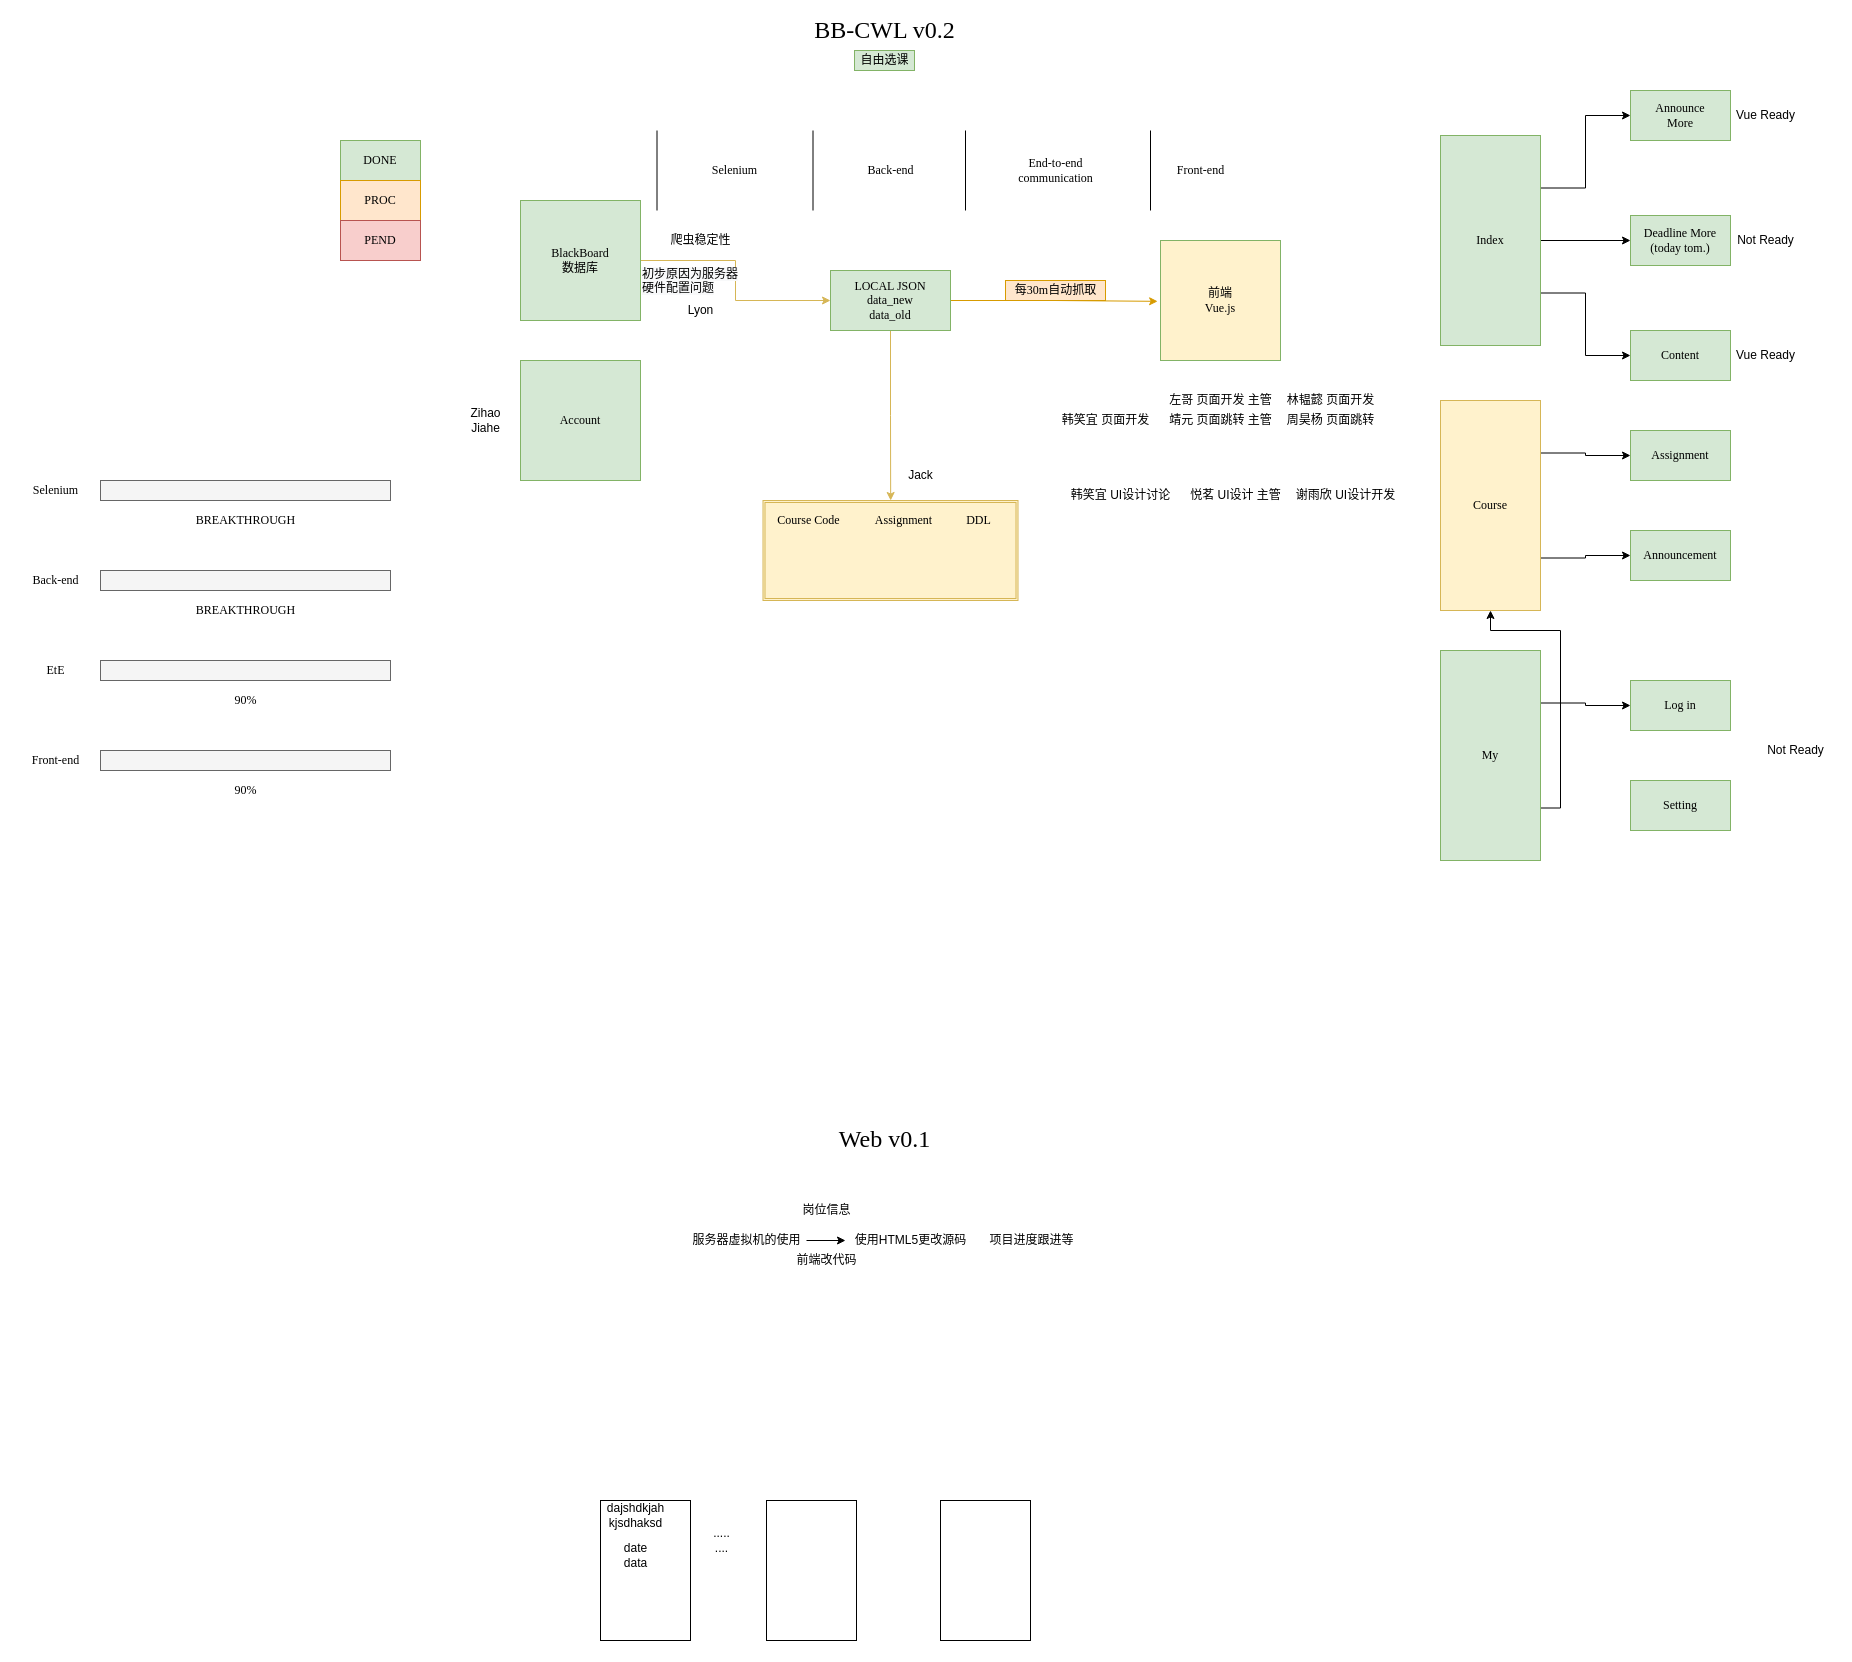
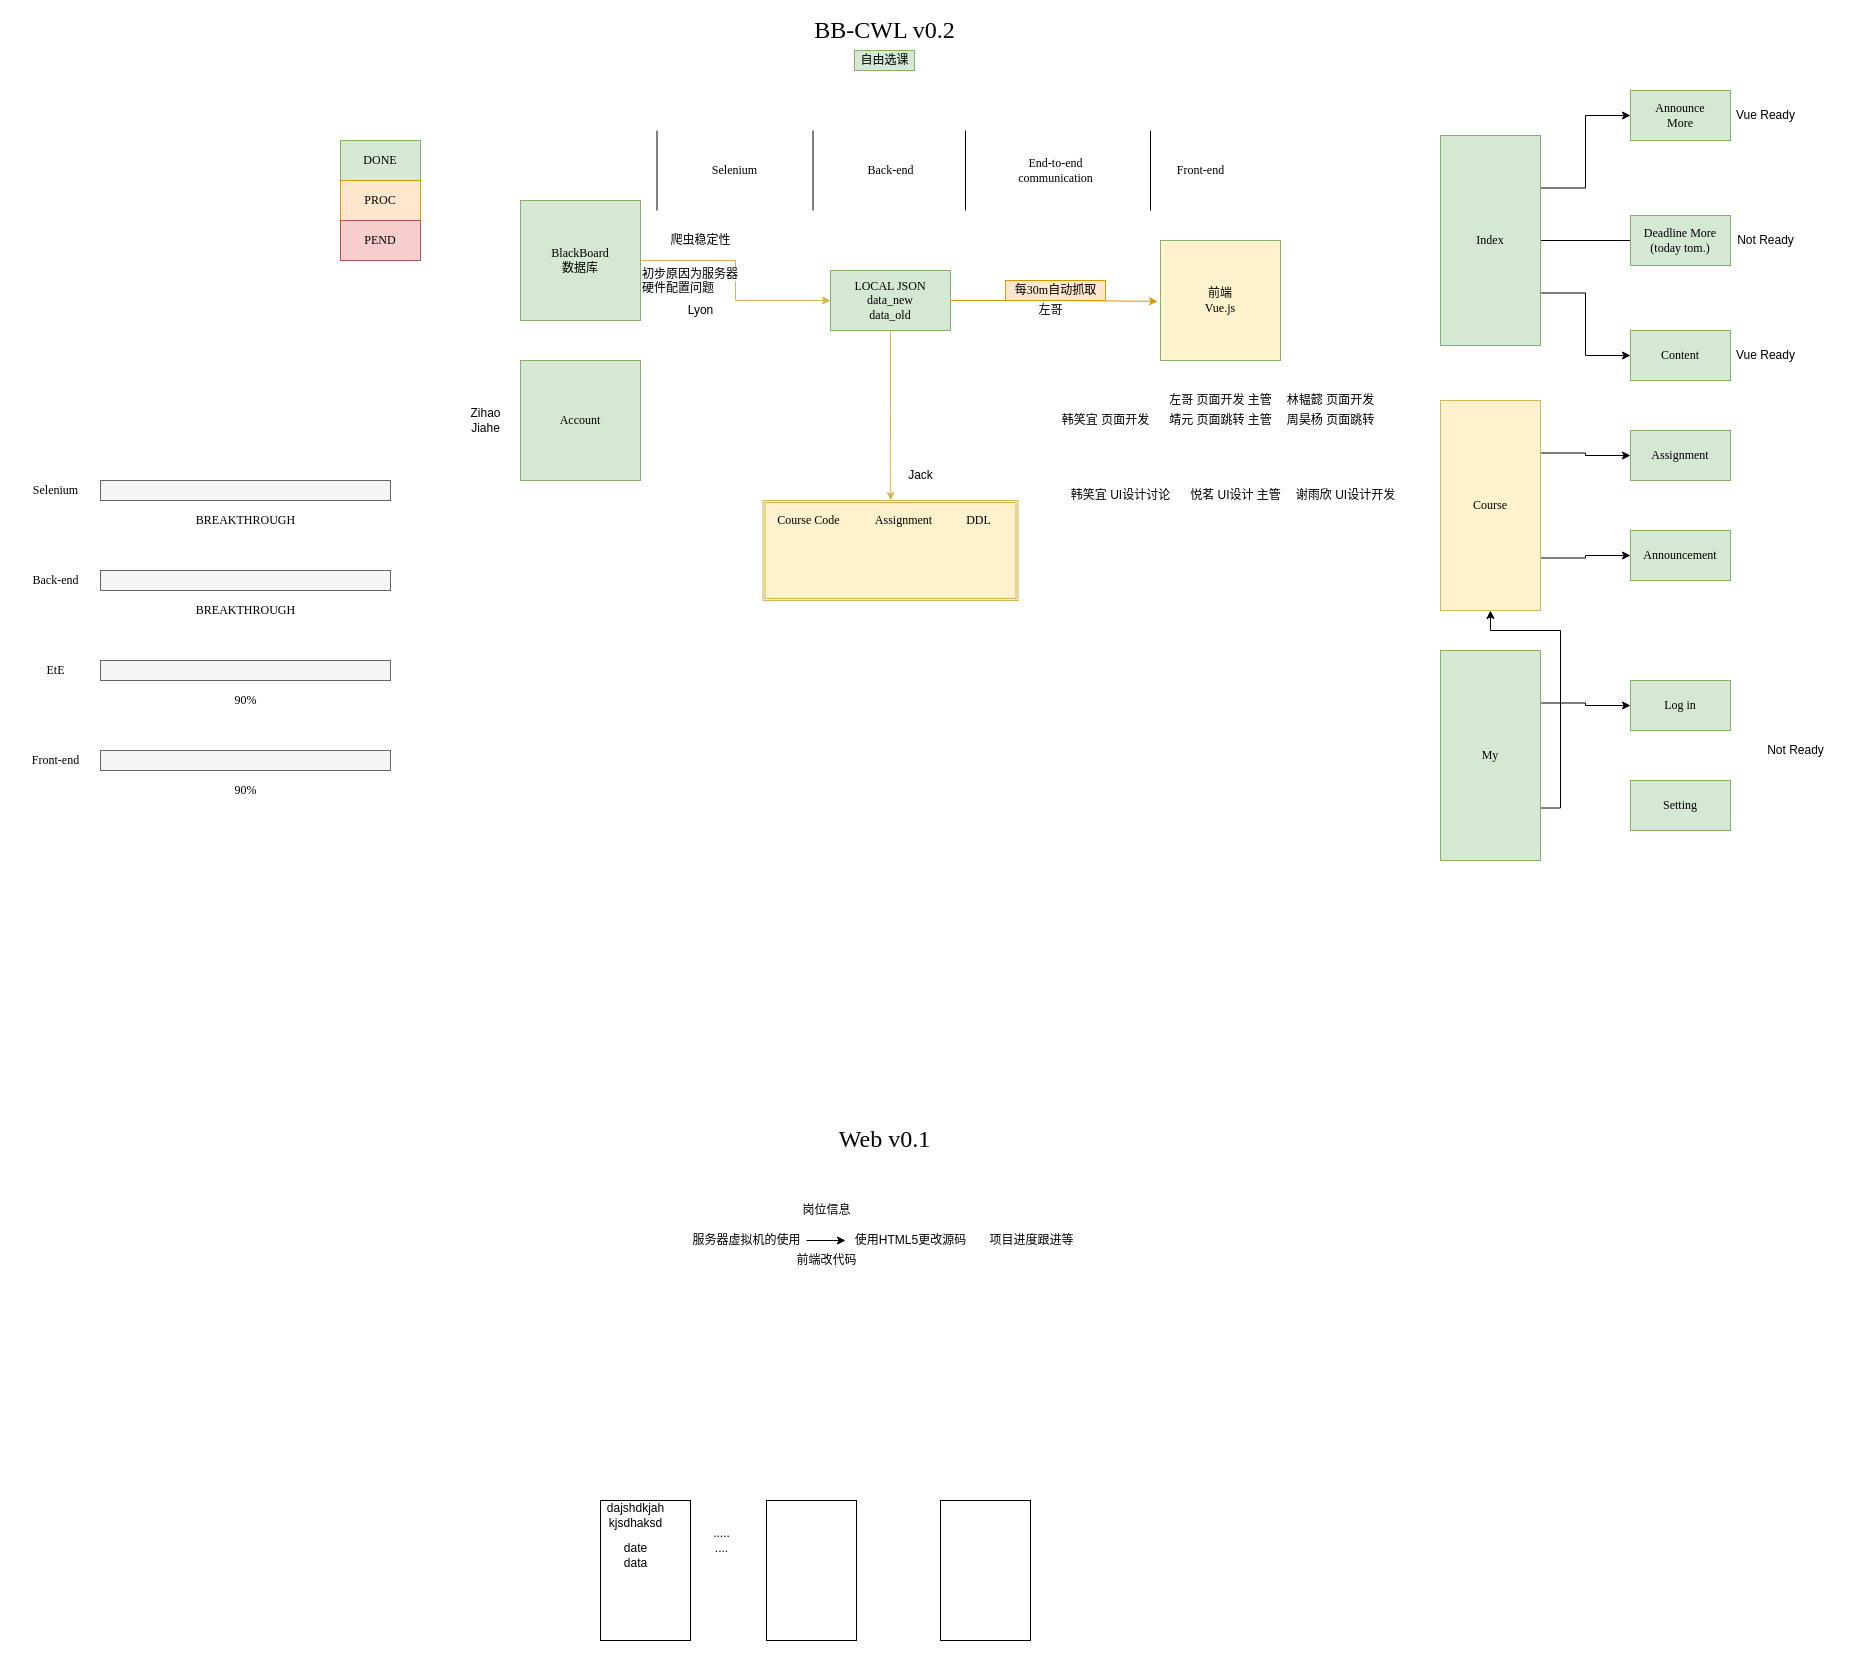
- <mxCell id="41" style="edgeStyle=orthogonalEdgeStyle;rounded=0;orthogonalLoop=1;jettySize=auto;html=1;exitX=1;exitY=0.5;exitDx=0;exitDy=0;entryX=0;entryY=0.5;entryDx=0;entryDy=0;" edge="1" parent="1" source="43" target="51"><mxGeometry relative="1" as="geometry" /></mxCell>
+ <mxCell id="41" style="edgeStyle=orthogonalEdgeStyle;rounded=0;orthogonalLoop=1;jettySize=auto;html=1;exitX=1;exitY=0.5;exitDx=0;exitDy=0;entryX=0;entryY=0.5;entryDx=0;entryDy=0;endArrow=none;" edge="1" parent="1" source="43" target="51"><mxGeometry relative="1" as="geometry" /></mxCell>
+ <mxCell id="61" value="左哥" style="text;html=1;align=center;verticalAlign=middle;resizable=0;points=[];autosize=1;" vertex="1" parent="1"><mxGeometry x="1030" y="300" width="40" height="20" as="geometry" /></mxCell>
